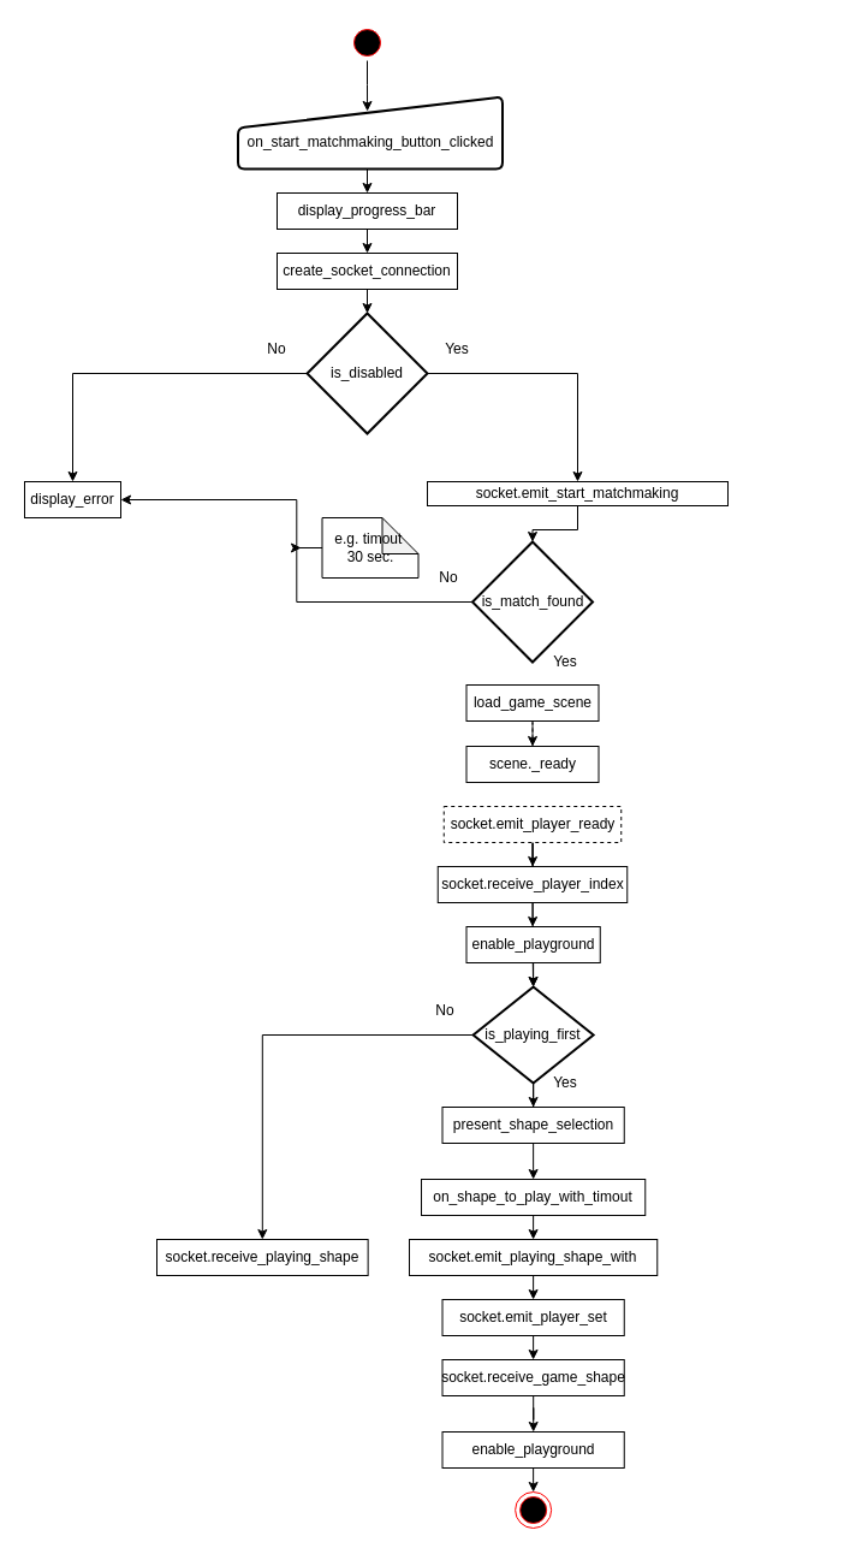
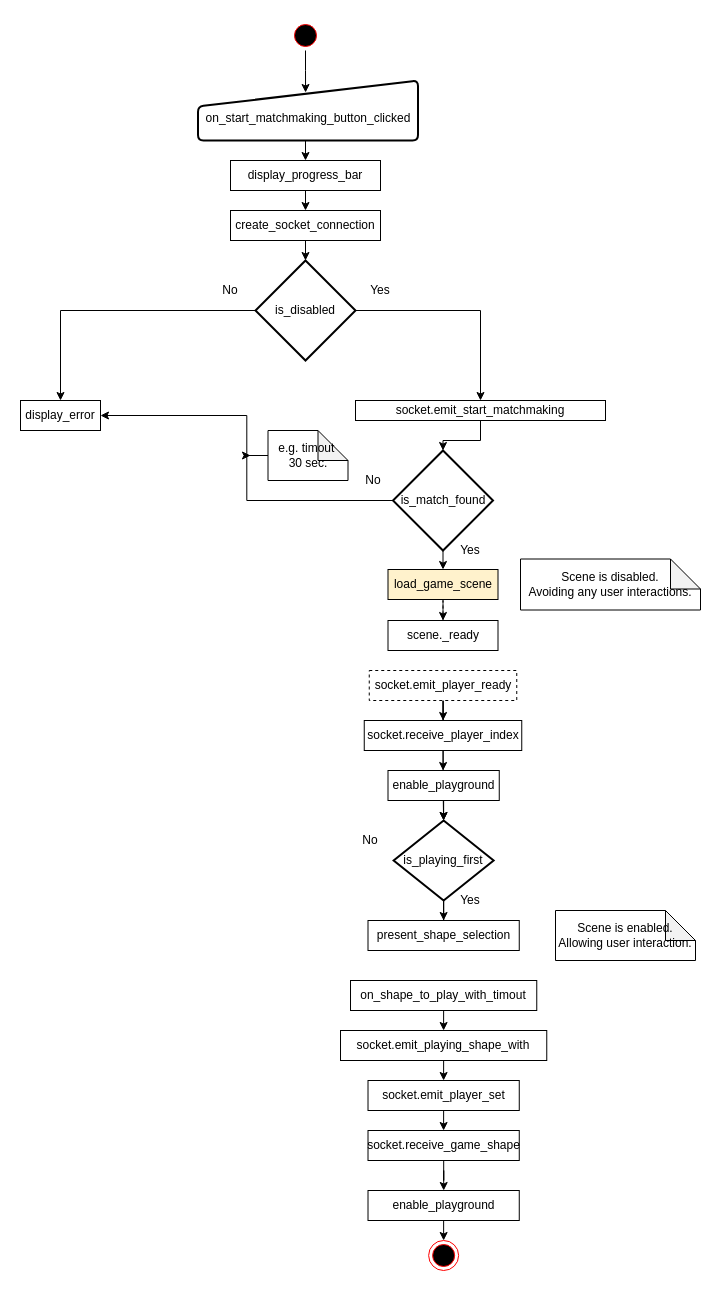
+ <mxCell id="20" style="edgeStyle=orthogonalEdgeStyle;rounded=0;orthogonalLoop=1;jettySize=auto;html=1;exitX=0.5;exitY=1;exitDx=0;exitDy=0;exitPerimeter=0;entryX=0.5;entryY=0;entryDx=0;entryDy=0;" edge="1" parent="1" source="21" target="26"><mxGeometry relative="1" as="geometry" /></mxCell>
- <mxCell id="26" value="&lt;span style=&quot;white-space: normal&quot;&gt;load_game_scene&lt;br&gt;&lt;/span&gt;" style="rounded=0;whiteSpace=wrap;html=1;" vertex="1" parent="1"><mxGeometry x="387.5" y="569" width="110" height="30" as="geometry" /></mxCell>
+ <mxCell id="26" value="&lt;span style=&quot;white-space: normal&quot;&gt;load_game_scene&lt;br&gt;&lt;/span&gt;" style="rounded=0;whiteSpace=wrap;html=1;fillColor=#fff2cc;" vertex="1" parent="1"><mxGeometry x="387.5" y="569" width="110" height="30" as="geometry" /></mxCell>
+ <mxCell id="36" value="Scene is disabled.&lt;br&gt;Avoiding any user interactions." style="shape=note;whiteSpace=wrap;html=1;backgroundOutline=1;darkOpacity=0.05;" vertex="1" parent="1"><mxGeometry x="520" y="558.5" width="180" height="51" as="geometry" /></mxCell>
- <mxCell id="38" style="edgeStyle=orthogonalEdgeStyle;rounded=0;orthogonalLoop=1;jettySize=auto;html=1;exitX=0;exitY=0.5;exitDx=0;exitDy=0;exitPerimeter=0;" edge="1" parent="1" source="39" target="52"><mxGeometry relative="1" as="geometry" /></mxCell>
+ <mxCell id="55" value="Scene is enabled.&lt;br&gt;Allowing user interaction." style="shape=note;whiteSpace=wrap;html=1;backgroundOutline=1;darkOpacity=0.05;" vertex="1" parent="1"><mxGeometry x="555" y="910" width="140" height="50" as="geometry" /></mxCell>
- <mxCell id="40" style="edgeStyle=orthogonalEdgeStyle;rounded=0;orthogonalLoop=1;jettySize=auto;html=1;exitX=0.5;exitY=1;exitDx=0;exitDy=0;entryX=0.5;entryY=0;entryDx=0;entryDy=0;" edge="1" parent="1" source="41" target="43"><mxGeometry relative="1" as="geometry" /></mxCell>
- <mxCell id="52" value="&lt;span style=&quot;white-space: normal&quot;&gt;socket.receive_playing_shape&lt;br&gt;&lt;/span&gt;" style="rounded=0;whiteSpace=wrap;html=1;" vertex="1" parent="1"><mxGeometry x="130" y="1030" width="175.63" height="30" as="geometry" /></mxCell>
